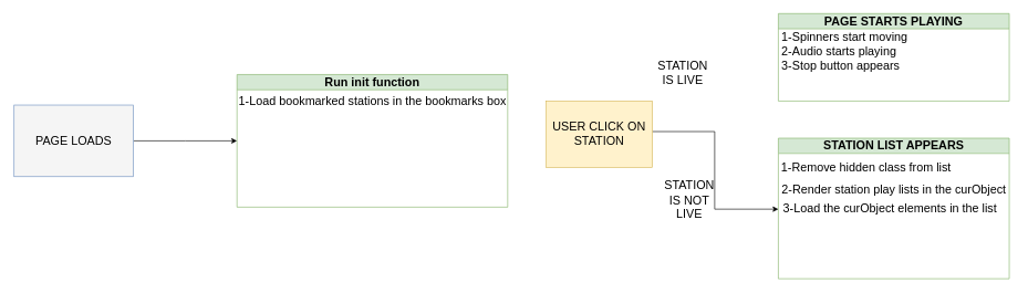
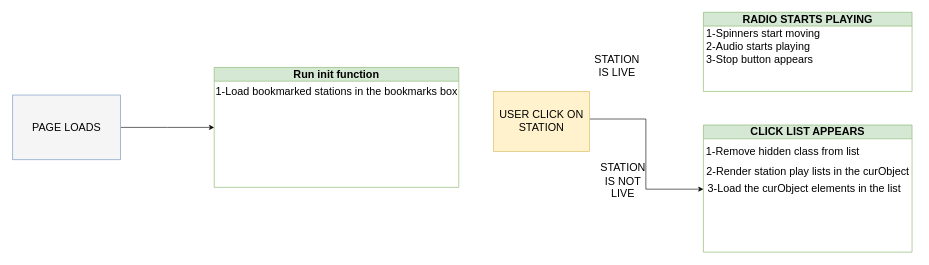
- <mxCell id="5" value="PAGE STARTS PLAYING" style="swimlane;whiteSpace=wrap;html=1;fontSize=18;fillColor=#d5e8d4;strokeColor=#82b366;swimlaneFillColor=default;" parent="1" vertex="1"><mxGeometry y="20" width="348" height="132" as="geometry" x="1172" /></mxCell>
+ <mxCell id="5" value="RADIO STARTS PLAYING" style="swimlane;whiteSpace=wrap;html=1;fontSize=18;fillColor=#d5e8d4;strokeColor=#82b366;swimlaneFillColor=default;" parent="1" vertex="1"><mxGeometry y="20" width="348" height="132" as="geometry" x="1172" /></mxCell>
- <mxCell id="7" value="STATION LIST APPEARS" style="swimlane;whiteSpace=wrap;html=1;fontSize=18;fillColor=#d5e8d4;strokeColor=#82b366;gradientColor=none;glass=0;rounded=0;shadow=0;swimlaneFillColor=default;" parent="1" vertex="1"><mxGeometry y="208" width="348" height="212" as="geometry" x="1172" /></mxCell>
+ <mxCell id="7" value="CLICK LIST APPEARS" style="swimlane;whiteSpace=wrap;html=1;fontSize=18;fillColor=#d5e8d4;strokeColor=#82b366;gradientColor=none;glass=0;rounded=0;shadow=0;swimlaneFillColor=default;" parent="1" vertex="1"><mxGeometry y="208" width="348" height="212" as="geometry" x="1172" /></mxCell>
